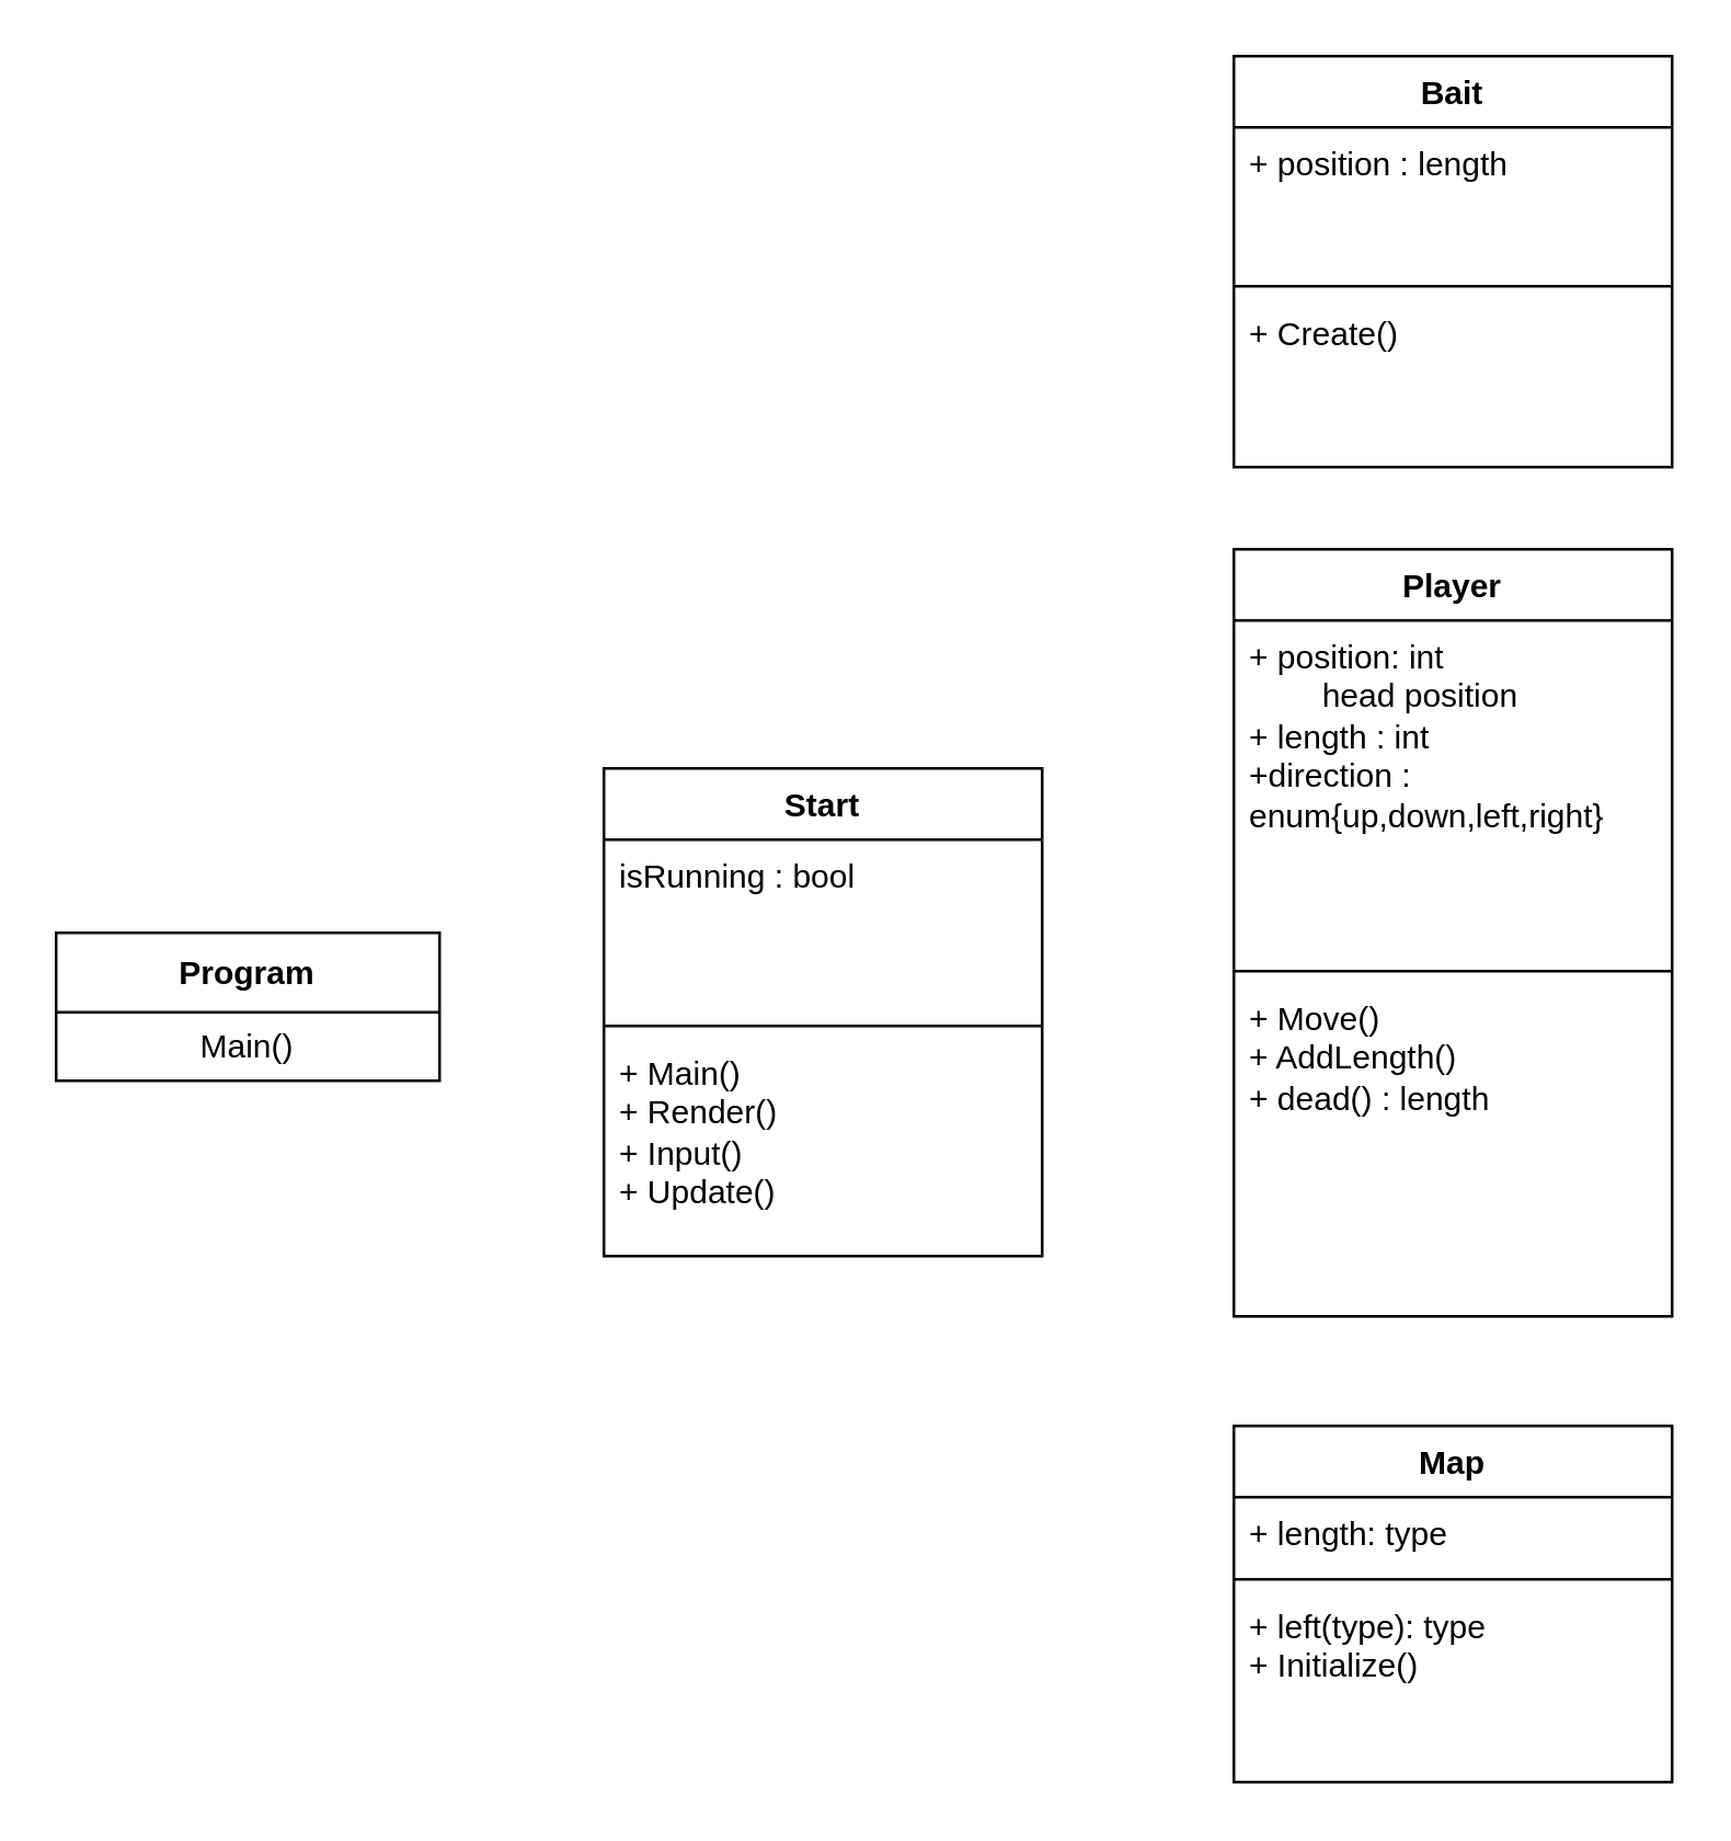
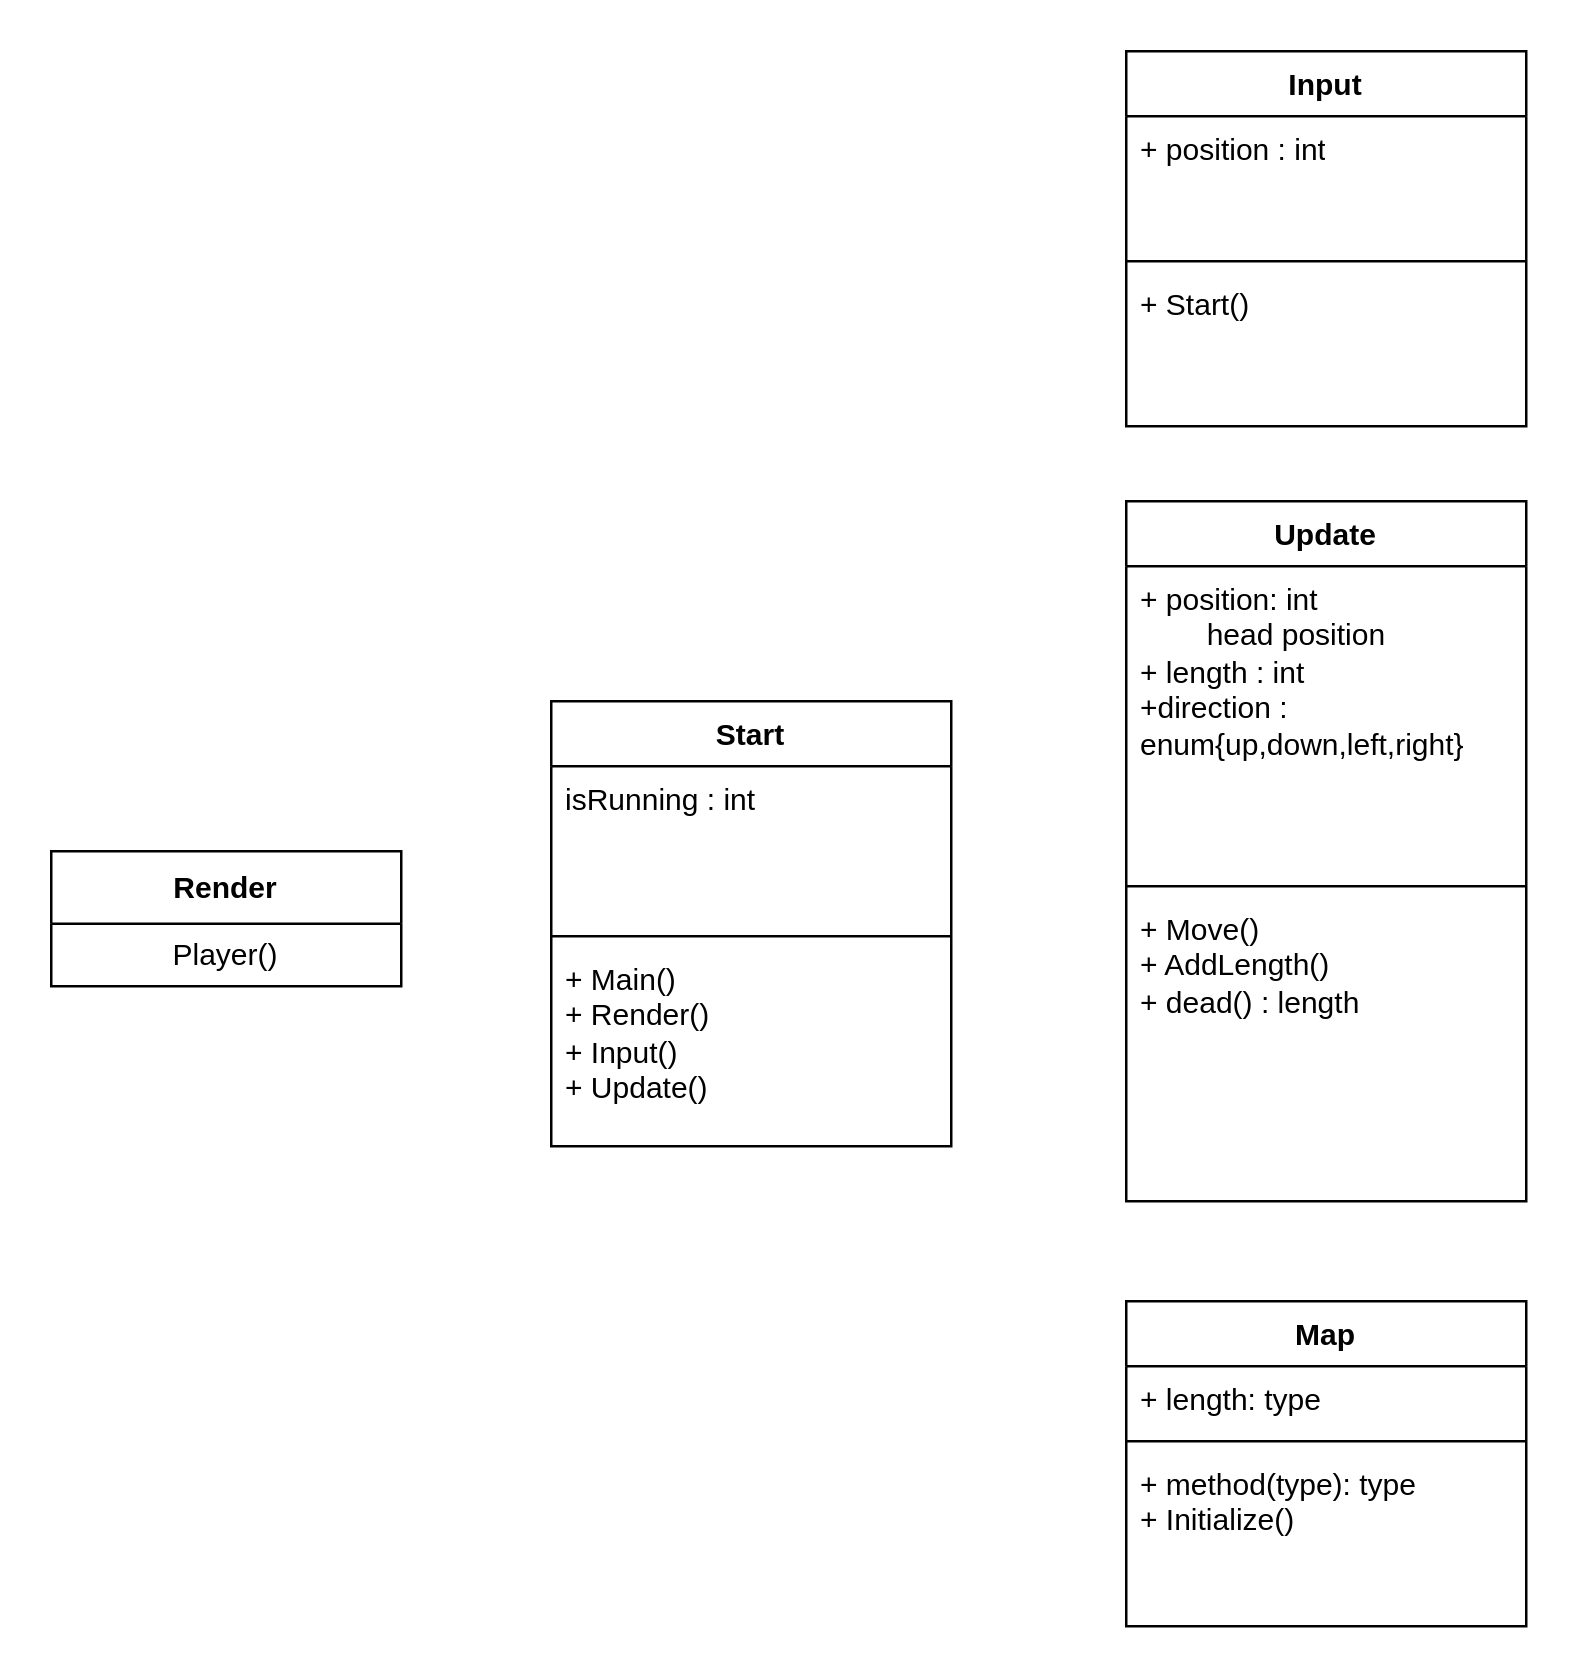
- <mxCell id="8" value="Bait" style="swimlane;fontStyle=1;align=center;verticalAlign=top;childLayout=stackLayout;horizontal=1;startSize=26;horizontalStack=0;resizeParent=1;resizeParentMax=0;resizeLast=0;collapsible=1;marginBottom=0;whiteSpace=wrap;html=1;" vertex="1" parent="1"><mxGeometry x="450" y="20" width="160" height="150" as="geometry" /></mxCell>
+ <mxCell id="8" value="Input" style="swimlane;fontStyle=1;align=center;verticalAlign=top;childLayout=stackLayout;horizontal=1;startSize=26;horizontalStack=0;resizeParent=1;resizeParentMax=0;resizeLast=0;collapsible=1;marginBottom=0;whiteSpace=wrap;html=1;" vertex="1" parent="1"><mxGeometry x="450" y="20" width="160" height="150" as="geometry" /></mxCell>
- <mxCell id="9" value="+ position : length&lt;div&gt;&lt;br&gt;&lt;/div&gt;" style="text;strokeColor=none;fillColor=none;align=left;verticalAlign=top;spacingLeft=4;spacingRight=4;overflow=hidden;rotatable=0;points=[[0,0.5],[1,0.5]];portConstraint=eastwest;whiteSpace=wrap;html=1;" vertex="1" parent="8"><mxGeometry y="26" width="160" height="54" as="geometry" /></mxCell>
+ <mxCell id="9" value="+ position : int&lt;div&gt;&lt;br&gt;&lt;/div&gt;" style="text;strokeColor=none;fillColor=none;align=left;verticalAlign=top;spacingLeft=4;spacingRight=4;overflow=hidden;rotatable=0;points=[[0,0.5],[1,0.5]];portConstraint=eastwest;whiteSpace=wrap;html=1;" vertex="1" parent="8"><mxGeometry y="26" width="160" height="54" as="geometry" /></mxCell>
- <mxCell id="11" value="+ Create()" style="text;strokeColor=none;fillColor=none;align=left;verticalAlign=top;spacingLeft=4;spacingRight=4;overflow=hidden;rotatable=0;points=[[0,0.5],[1,0.5]];portConstraint=eastwest;whiteSpace=wrap;html=1;" vertex="1" parent="8"><mxGeometry y="88" width="160" height="62" as="geometry" /></mxCell>
+ <mxCell id="11" value="+ Start()" style="text;strokeColor=none;fillColor=none;align=left;verticalAlign=top;spacingLeft=4;spacingRight=4;overflow=hidden;rotatable=0;points=[[0,0.5],[1,0.5]];portConstraint=eastwest;whiteSpace=wrap;html=1;" vertex="1" parent="8"><mxGeometry y="88" width="160" height="62" as="geometry" /></mxCell>
- <mxCell id="4" value="Player" style="swimlane;fontStyle=1;align=center;verticalAlign=top;childLayout=stackLayout;horizontal=1;startSize=26;horizontalStack=0;resizeParent=1;resizeParentMax=0;resizeLast=0;collapsible=1;marginBottom=0;whiteSpace=wrap;html=1;" vertex="1" parent="1"><mxGeometry x="450" y="200" width="160" height="280" as="geometry" /></mxCell>
+ <mxCell id="4" value="Update" style="swimlane;fontStyle=1;align=center;verticalAlign=top;childLayout=stackLayout;horizontal=1;startSize=26;horizontalStack=0;resizeParent=1;resizeParentMax=0;resizeLast=0;collapsible=1;marginBottom=0;whiteSpace=wrap;html=1;" vertex="1" parent="1"><mxGeometry x="450" y="200" width="160" height="280" as="geometry" /></mxCell>
- <mxCell id="17" value="isRunning : bool" style="text;strokeColor=none;fillColor=none;align=left;verticalAlign=top;spacingLeft=4;spacingRight=4;overflow=hidden;rotatable=0;points=[[0,0.5],[1,0.5]];portConstraint=eastwest;whiteSpace=wrap;html=1;" vertex="1" parent="16"><mxGeometry y="26" width="160" height="64" as="geometry" /></mxCell>
+ <mxCell id="17" value="isRunning : int" style="text;strokeColor=none;fillColor=none;align=left;verticalAlign=top;spacingLeft=4;spacingRight=4;overflow=hidden;rotatable=0;points=[[0,0.5],[1,0.5]];portConstraint=eastwest;whiteSpace=wrap;html=1;" vertex="1" parent="16"><mxGeometry y="26" width="160" height="64" as="geometry" /></mxCell>
- <mxCell id="2" value="Program" style="swimlane;fontStyle=1;align=center;verticalAlign=middle;childLayout=stackLayout;horizontal=1;startSize=29;horizontalStack=0;resizeParent=1;resizeParentMax=0;resizeLast=0;collapsible=0;marginBottom=0;html=1;whiteSpace=wrap;" vertex="1" parent="1"><mxGeometry x="20" y="340" width="140" height="54" as="geometry" /></mxCell>
+ <mxCell id="2" value="Render" style="swimlane;fontStyle=1;align=center;verticalAlign=middle;childLayout=stackLayout;horizontal=1;startSize=29;horizontalStack=0;resizeParent=1;resizeParentMax=0;resizeLast=0;collapsible=0;marginBottom=0;html=1;whiteSpace=wrap;" vertex="1" parent="1"><mxGeometry x="20" y="340" width="140" height="54" as="geometry" /></mxCell>
- <mxCell id="3" value="Main()" style="text;html=1;strokeColor=none;fillColor=none;align=center;verticalAlign=middle;spacingLeft=4;spacingRight=4;overflow=hidden;rotatable=0;points=[[0,0.5],[1,0.5]];portConstraint=eastwest;whiteSpace=wrap;" vertex="1" parent="2"><mxGeometry y="29" width="140" height="25" as="geometry" /></mxCell>
+ <mxCell id="3" value="Player()" style="text;html=1;strokeColor=none;fillColor=none;align=center;verticalAlign=middle;spacingLeft=4;spacingRight=4;overflow=hidden;rotatable=0;points=[[0,0.5],[1,0.5]];portConstraint=eastwest;whiteSpace=wrap;" vertex="1" parent="2"><mxGeometry y="29" width="140" height="25" as="geometry" /></mxCell>
- <mxCell id="15" value="+ left(type): type&lt;div&gt;+ Initialize()&lt;br&gt;&lt;div&gt;&lt;br&gt;&lt;/div&gt;&lt;/div&gt;" style="text;strokeColor=none;fillColor=none;align=left;verticalAlign=top;spacingLeft=4;spacingRight=4;overflow=hidden;rotatable=0;points=[[0,0.5],[1,0.5]];portConstraint=eastwest;whiteSpace=wrap;html=1;" vertex="1" parent="12"><mxGeometry y="60" width="160" height="70" as="geometry" /></mxCell>
+ <mxCell id="15" value="+ method(type): type&lt;div&gt;+ Initialize()&lt;br&gt;&lt;div&gt;&lt;br&gt;&lt;/div&gt;&lt;/div&gt;" style="text;strokeColor=none;fillColor=none;align=left;verticalAlign=top;spacingLeft=4;spacingRight=4;overflow=hidden;rotatable=0;points=[[0,0.5],[1,0.5]];portConstraint=eastwest;whiteSpace=wrap;html=1;" vertex="1" parent="12"><mxGeometry y="60" width="160" height="70" as="geometry" /></mxCell>
